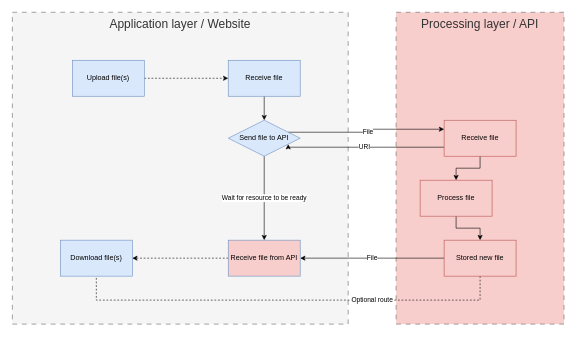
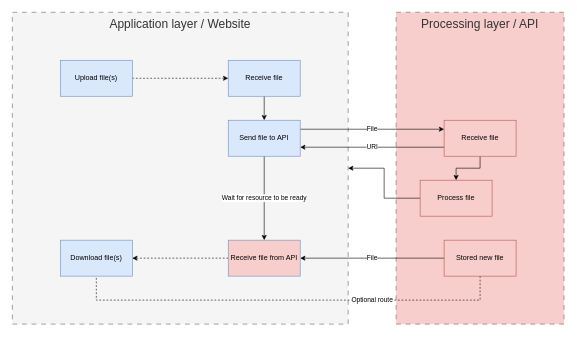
- <mxCell id="13" value="Upload file(s)" style="rounded=0;whiteSpace=wrap;html=1;fillColor=#dae8fc;strokeColor=#6c8ebf;" parent="1" vertex="1"><mxGeometry x="120" y="100" width="120" height="60" as="geometry" /></mxCell>
+ <mxCell id="13" value="Upload file(s)" style="rounded=0;whiteSpace=wrap;html=1;fillColor=#dae8fc;strokeColor=#6c8ebf;" parent="1" vertex="1"><mxGeometry x="100" y="100" width="120" height="60" as="geometry" /></mxCell>
- <mxCell id="19" value="Send file to API" style="rhombus;whiteSpace=wrap;html=1;fillColor=#dae8fc;strokeColor=#6c8ebf;" parent="1" vertex="1"><mxGeometry x="380" y="200" width="120" height="60" as="geometry" /></mxCell>
+ <mxCell id="19" value="Send file to API" style="rounded=0;whiteSpace=wrap;html=1;fillColor=#dae8fc;strokeColor=#6c8ebf;" parent="1" vertex="1"><mxGeometry x="380" y="200" width="120" height="60" as="geometry" /></mxCell>
- <mxCell id="4" value="" style="edgeStyle=orthogonalEdgeStyle;rounded=0;orthogonalLoop=1;jettySize=auto;html=1;" parent="1" source="5" target="8" edge="1"><mxGeometry relative="1" as="geometry"><mxPoint x="800" y="400" as="targetPoint" /></mxGeometry></mxCell>
+ <mxCell id="4" value="" style="edgeStyle=orthogonalEdgeStyle;rounded=0;orthogonalLoop=1;jettySize=auto;html=1;" parent="1" source="5" target="2" edge="1"><mxGeometry relative="1" as="geometry"><mxPoint x="800" y="400" as="targetPoint" /></mxGeometry></mxCell>
